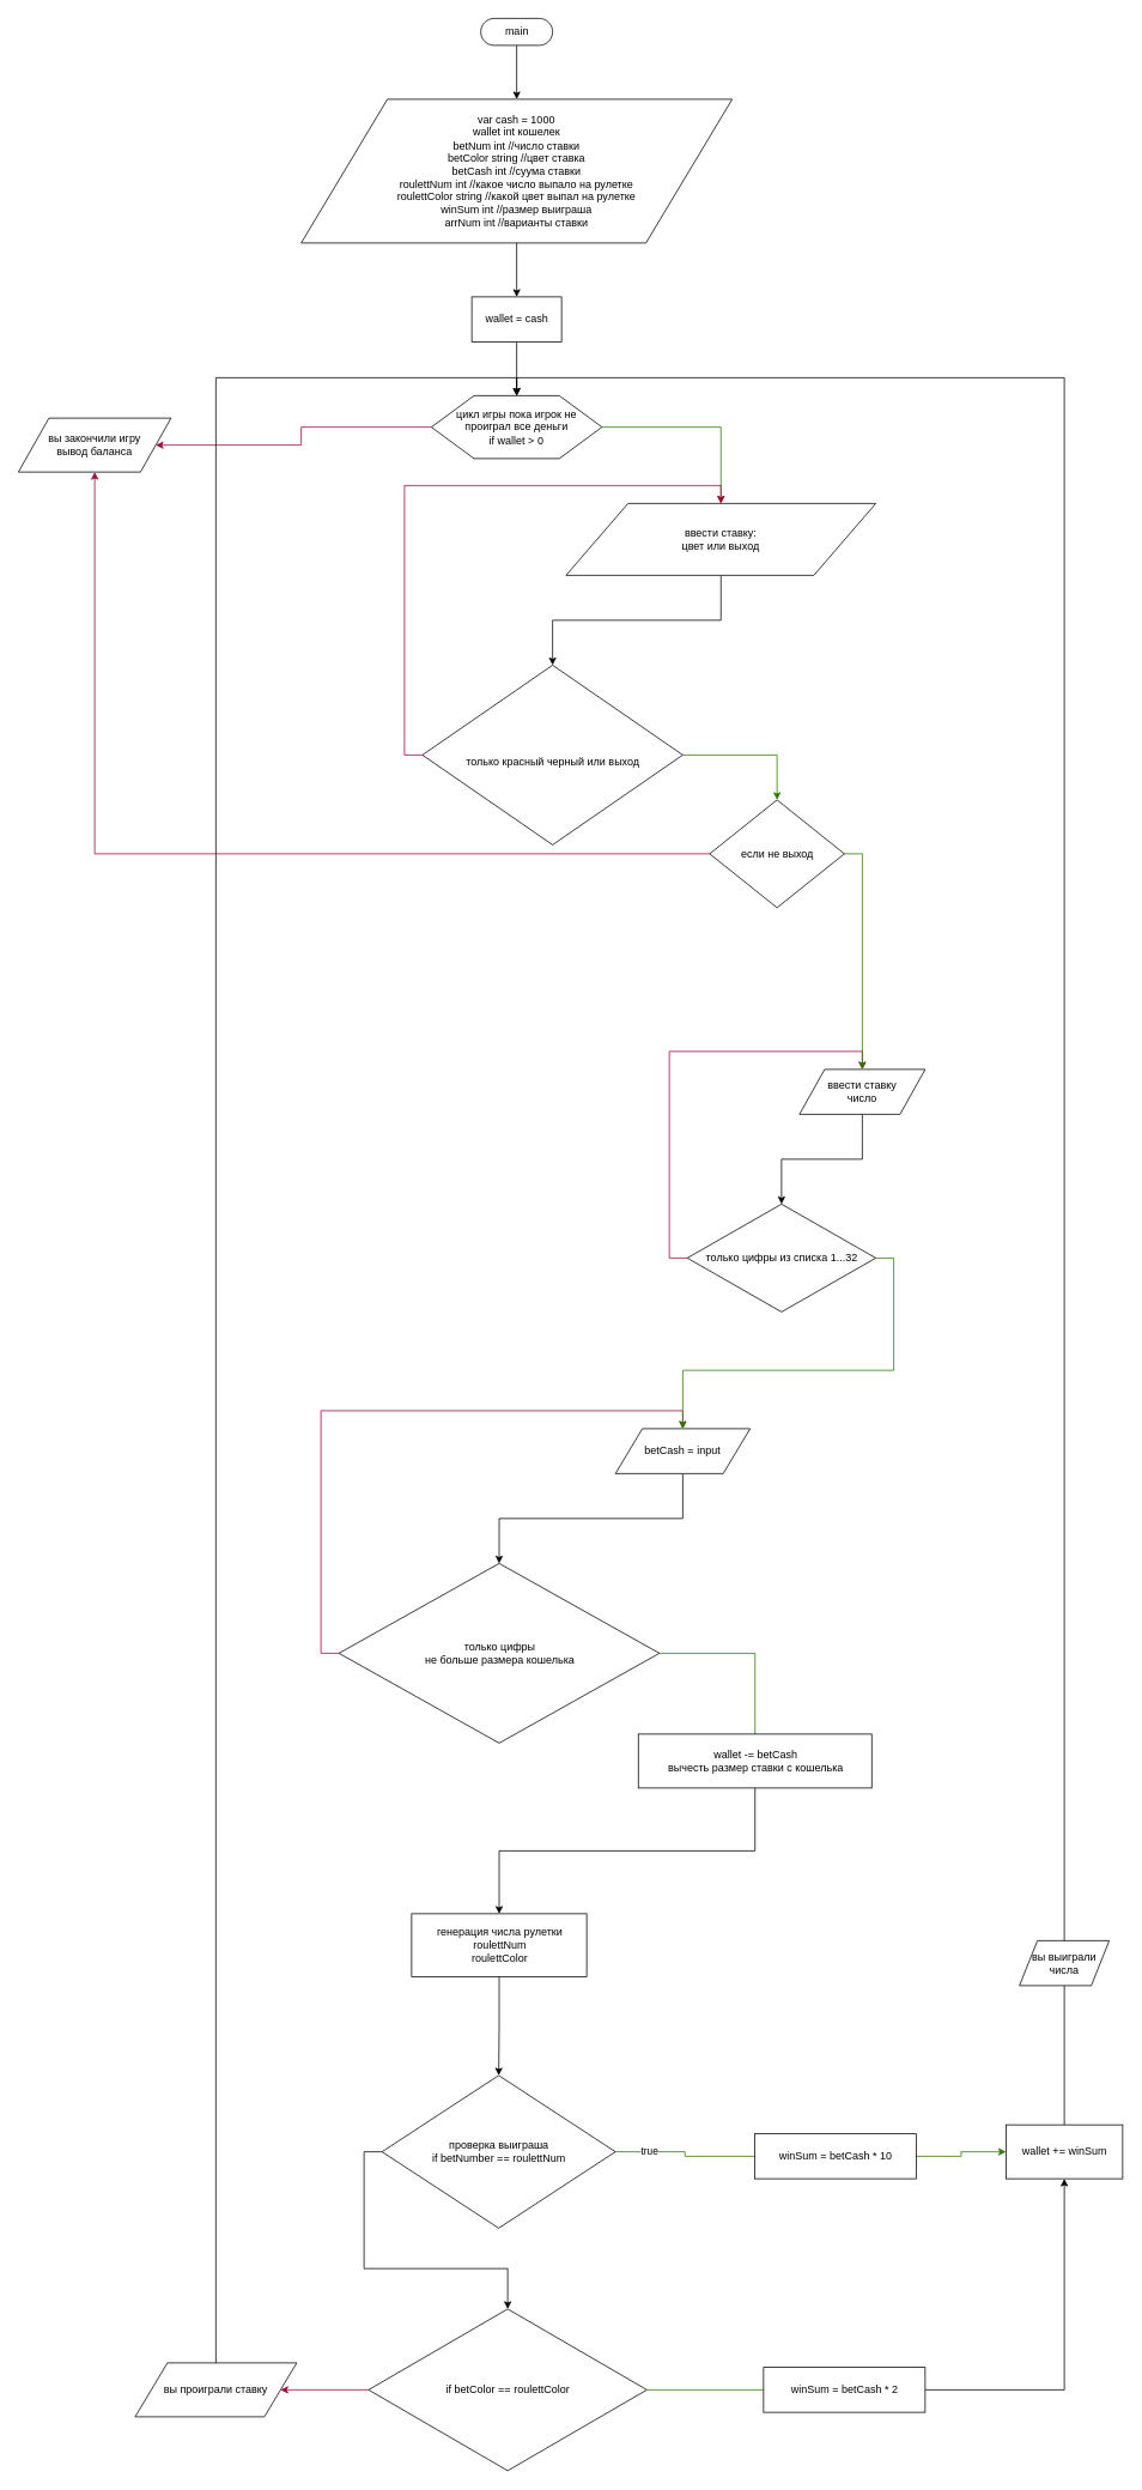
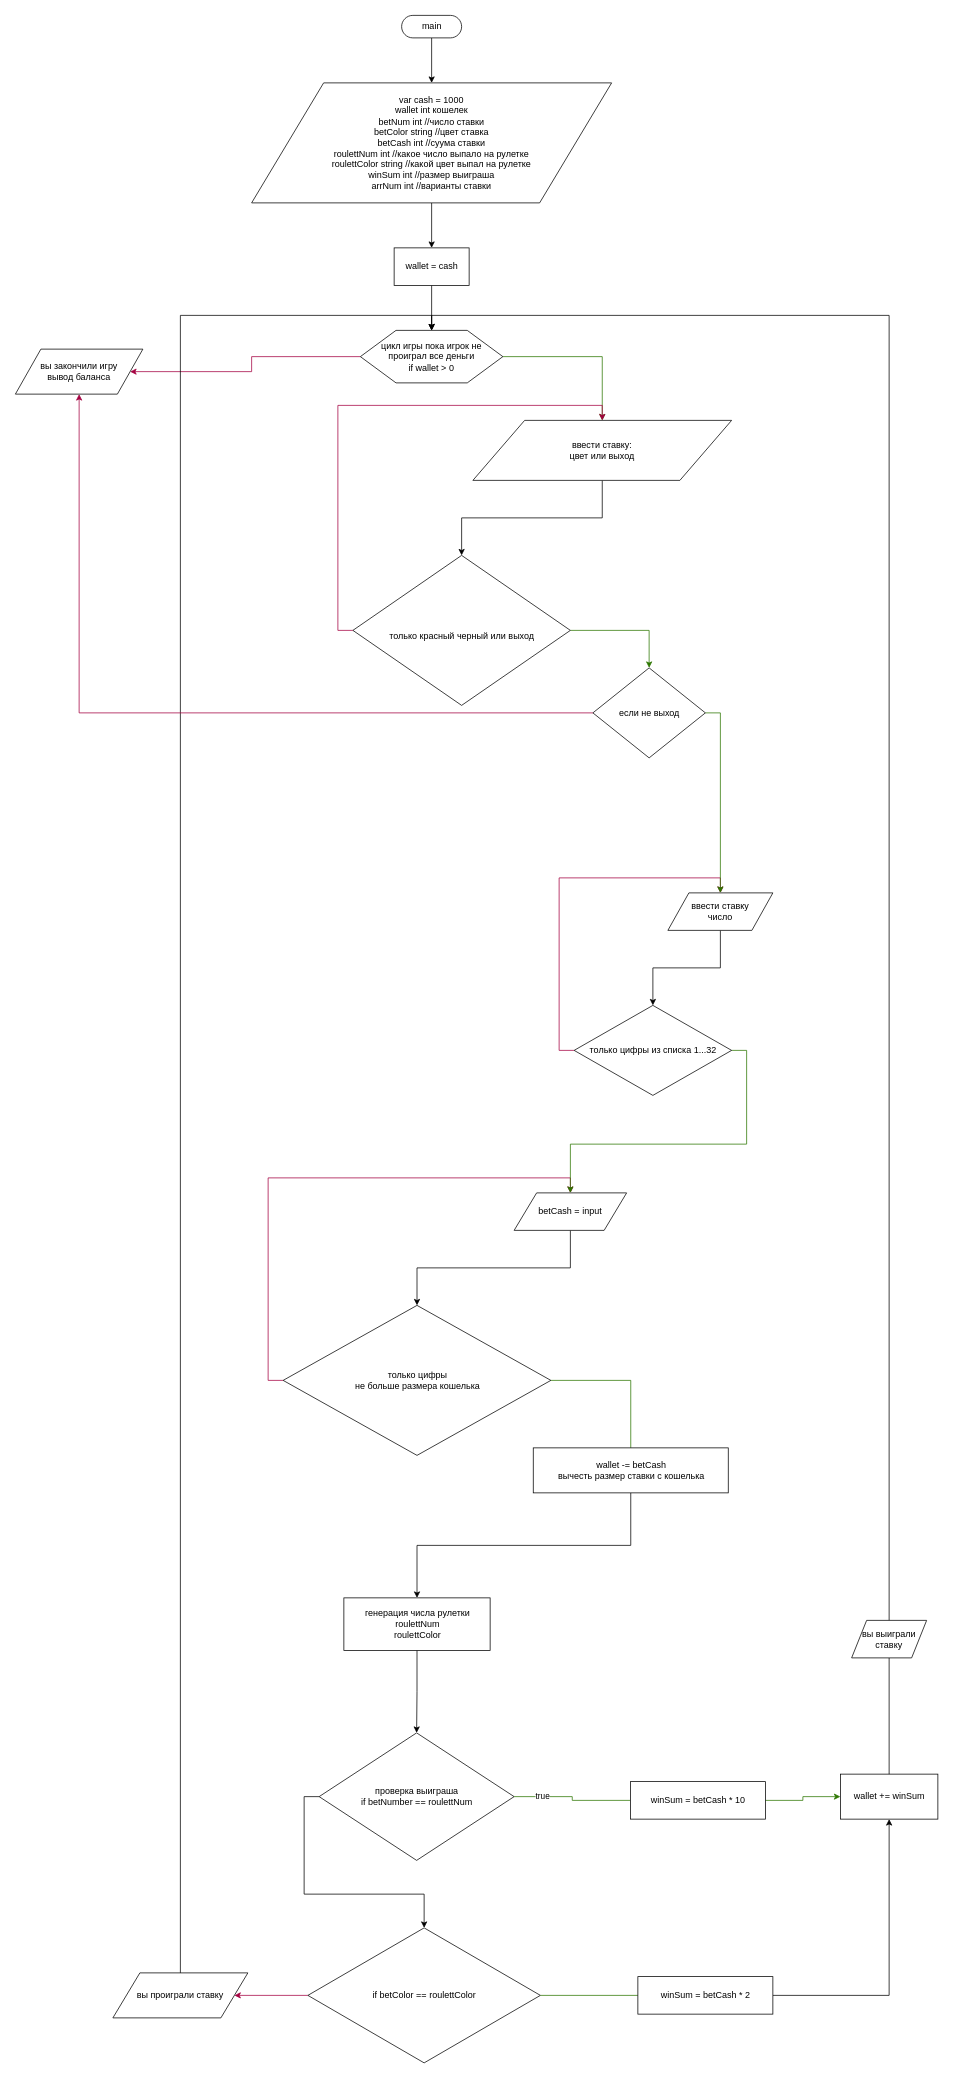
- <mxCell id="50" value="вы выиграли числа" style="shape=parallelogram;perimeter=parallelogramPerimeter;whiteSpace=wrap;html=1;dashed=0;fillStyle=auto;strokeColor=default;fontFamily=Helvetica;fontSize=12;fontColor=none;fillColor=default;" vertex="1" parent="1"><mxGeometry x="1135" y="2160" width="100" height="50" as="geometry" /></mxCell>
+ <mxCell id="50" value="вы выиграли ставку" style="shape=parallelogram;perimeter=parallelogramPerimeter;whiteSpace=wrap;html=1;dashed=0;fillStyle=auto;strokeColor=default;fontFamily=Helvetica;fontSize=12;fontColor=none;fillColor=default;" vertex="1" parent="1"><mxGeometry x="1135" y="2160" width="100" height="50" as="geometry" /></mxCell>
